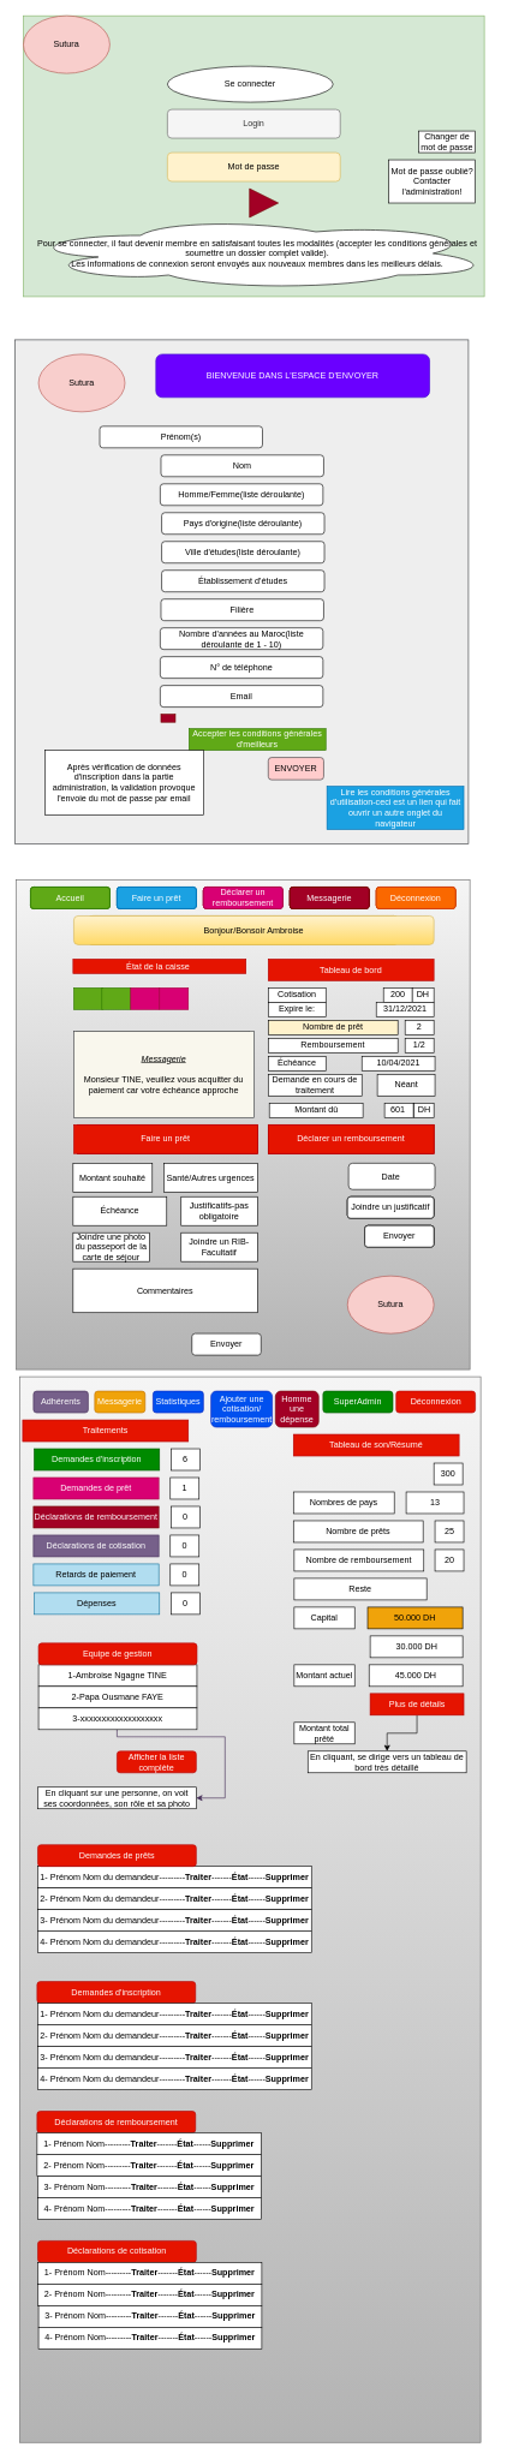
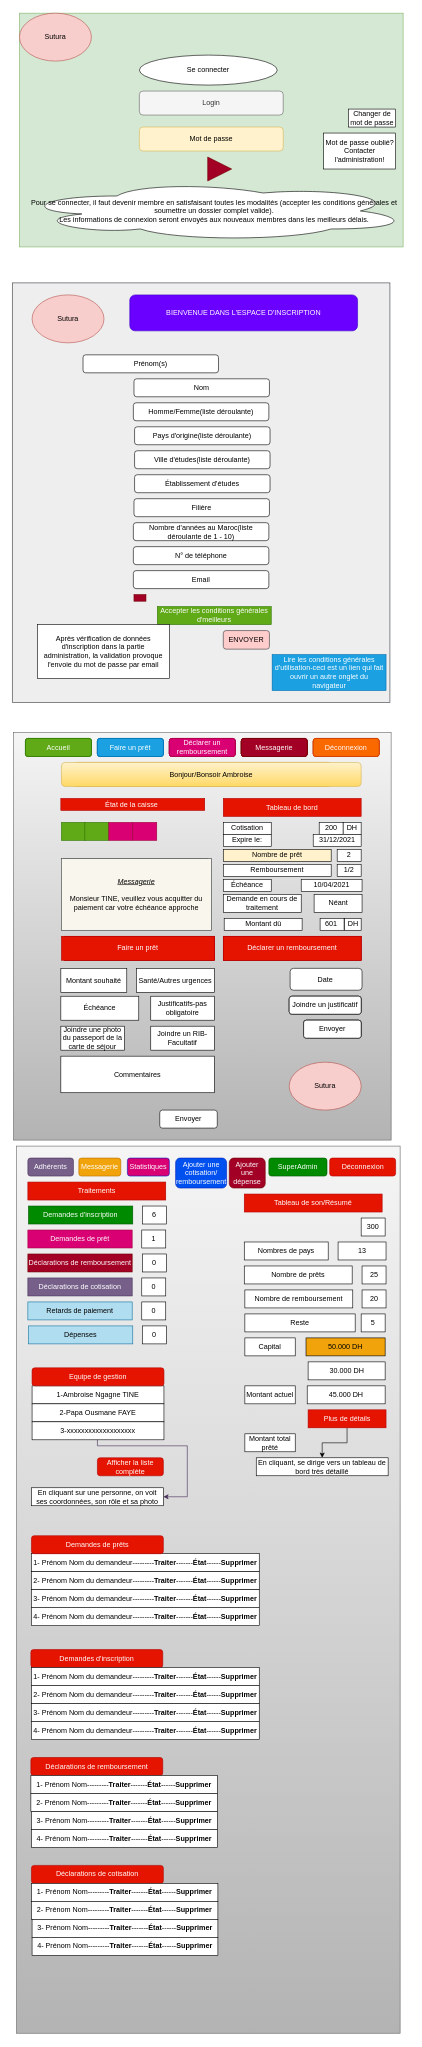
- <mxCell id="10" value="BIENVENUE DANS L'ESPACE D'ENVOYER" style="rounded=1;whiteSpace=wrap;html=1;fillColor=#6a00ff;strokeColor=#3700CC;fontColor=#ffffff;" parent="1" vertex="1"><mxGeometry x="216" y="490" width="380" height="60" as="geometry" /></mxCell>
+ <mxCell id="10" value="BIENVENUE DANS L'ESPACE D'INSCRIPTION" style="rounded=1;whiteSpace=wrap;html=1;fillColor=#6a00ff;strokeColor=#3700CC;fontColor=#ffffff;" parent="1" vertex="1"><mxGeometry x="216" y="490" width="380" height="60" as="geometry" /></mxCell>
- <mxCell id="94" value="Statistiques" style="rounded=1;whiteSpace=wrap;html=1;fillColor=#0050ef;strokeColor=#001DBC;fontColor=#ffffff;" parent="1" vertex="1"><mxGeometry x="212" y="1930" width="70" height="30" as="geometry" /></mxCell>
+ <mxCell id="94" value="Statistiques" style="rounded=1;whiteSpace=wrap;html=1;fillColor=#d80073;strokeColor=#001DBC;fontColor=#ffffff;" parent="1" vertex="1"><mxGeometry x="212" y="1930" width="70" height="30" as="geometry" /></mxCell>
- <mxCell id="172" value="Homme une dépense" style="rounded=1;whiteSpace=wrap;html=1;fillColor=#a20025;strokeColor=#6F0000;fontColor=#ffffff;" vertex="1" parent="1"><mxGeometry x="382" y="1930" width="60" height="50" as="geometry" /></mxCell>
+ <mxCell id="172" value="Ajouter une dépense" style="rounded=1;whiteSpace=wrap;html=1;fillColor=#a20025;strokeColor=#6F0000;fontColor=#ffffff;" vertex="1" parent="1"><mxGeometry x="382" y="1930" width="60" height="50" as="geometry" /></mxCell>
- <mxCell id="116" value="Traitements" style="rounded=0;whiteSpace=wrap;html=1;fillColor=#e51400;strokeColor=#B20000;fontColor=#ffffff;" parent="1" vertex="1"><mxGeometry x="31" y="1970" width="230" height="30" as="geometry" /></mxCell>
+ <mxCell id="116" value="Traitements" style="rounded=0;whiteSpace=wrap;html=1;fillColor=#e51400;strokeColor=#B20000;fontColor=#ffffff;" parent="1" vertex="1"><mxGeometry x="46" y="1970" width="230" height="30" as="geometry" /></mxCell>
+ <mxCell id="115" value="5" style="rounded=0;whiteSpace=wrap;html=1;" parent="1" vertex="1"><mxGeometry x="602" y="2190" width="40" height="30" as="geometry" /></mxCell>
